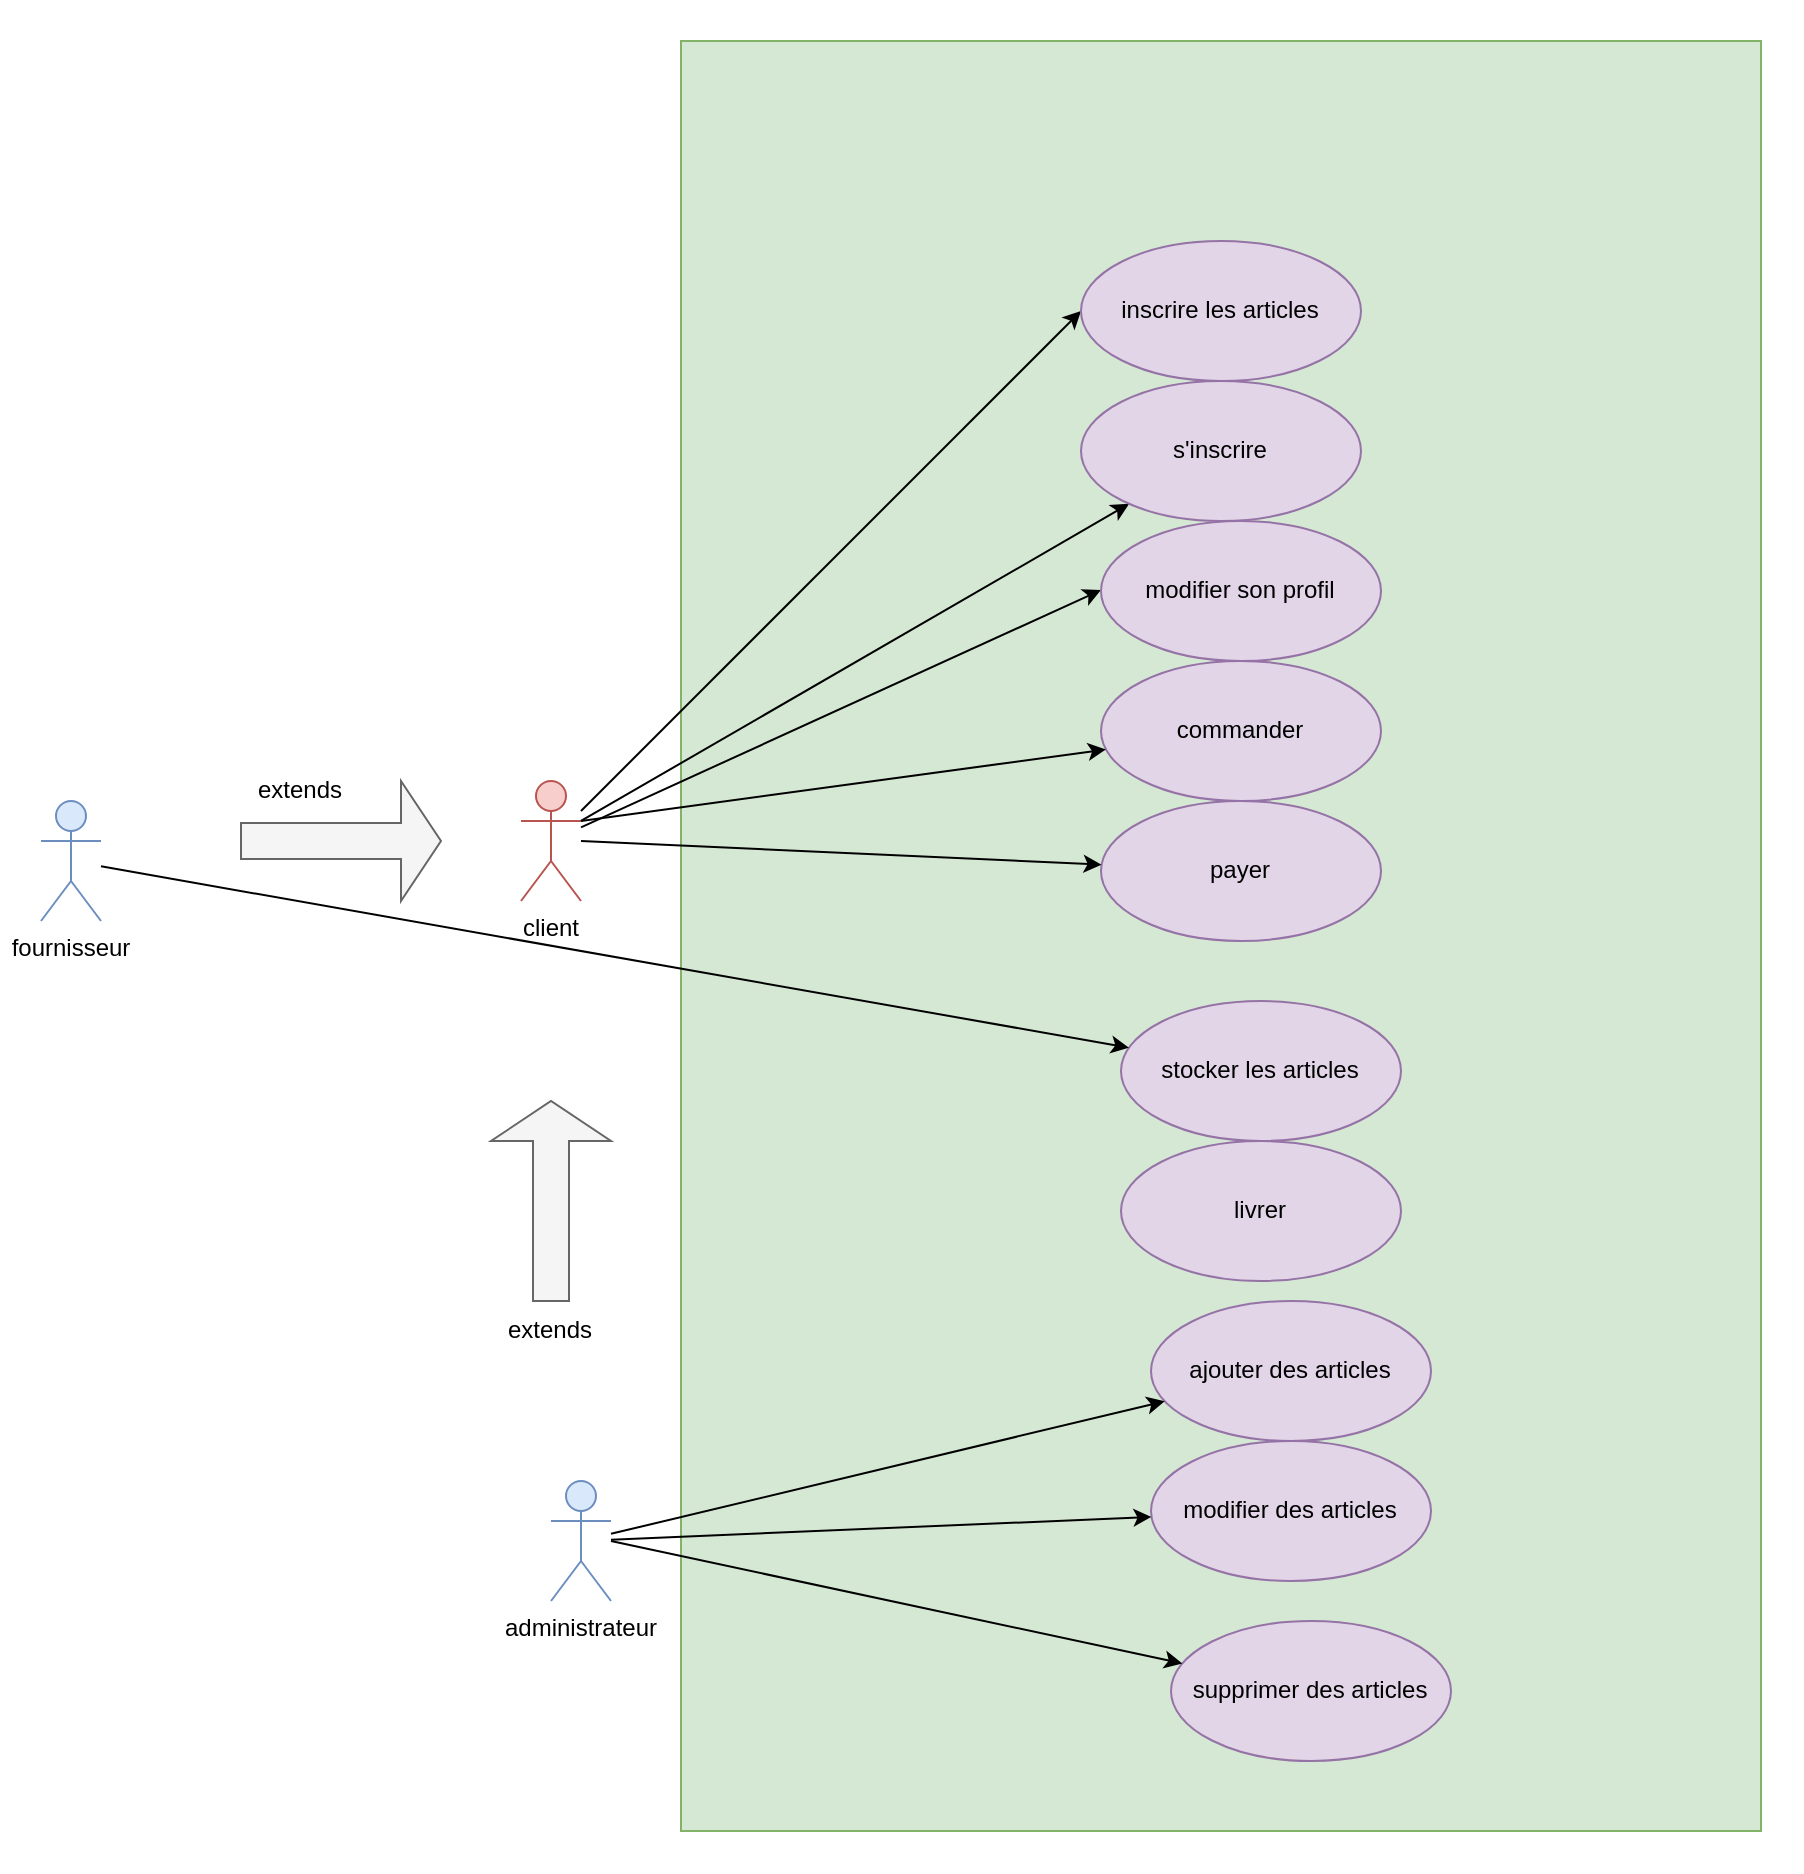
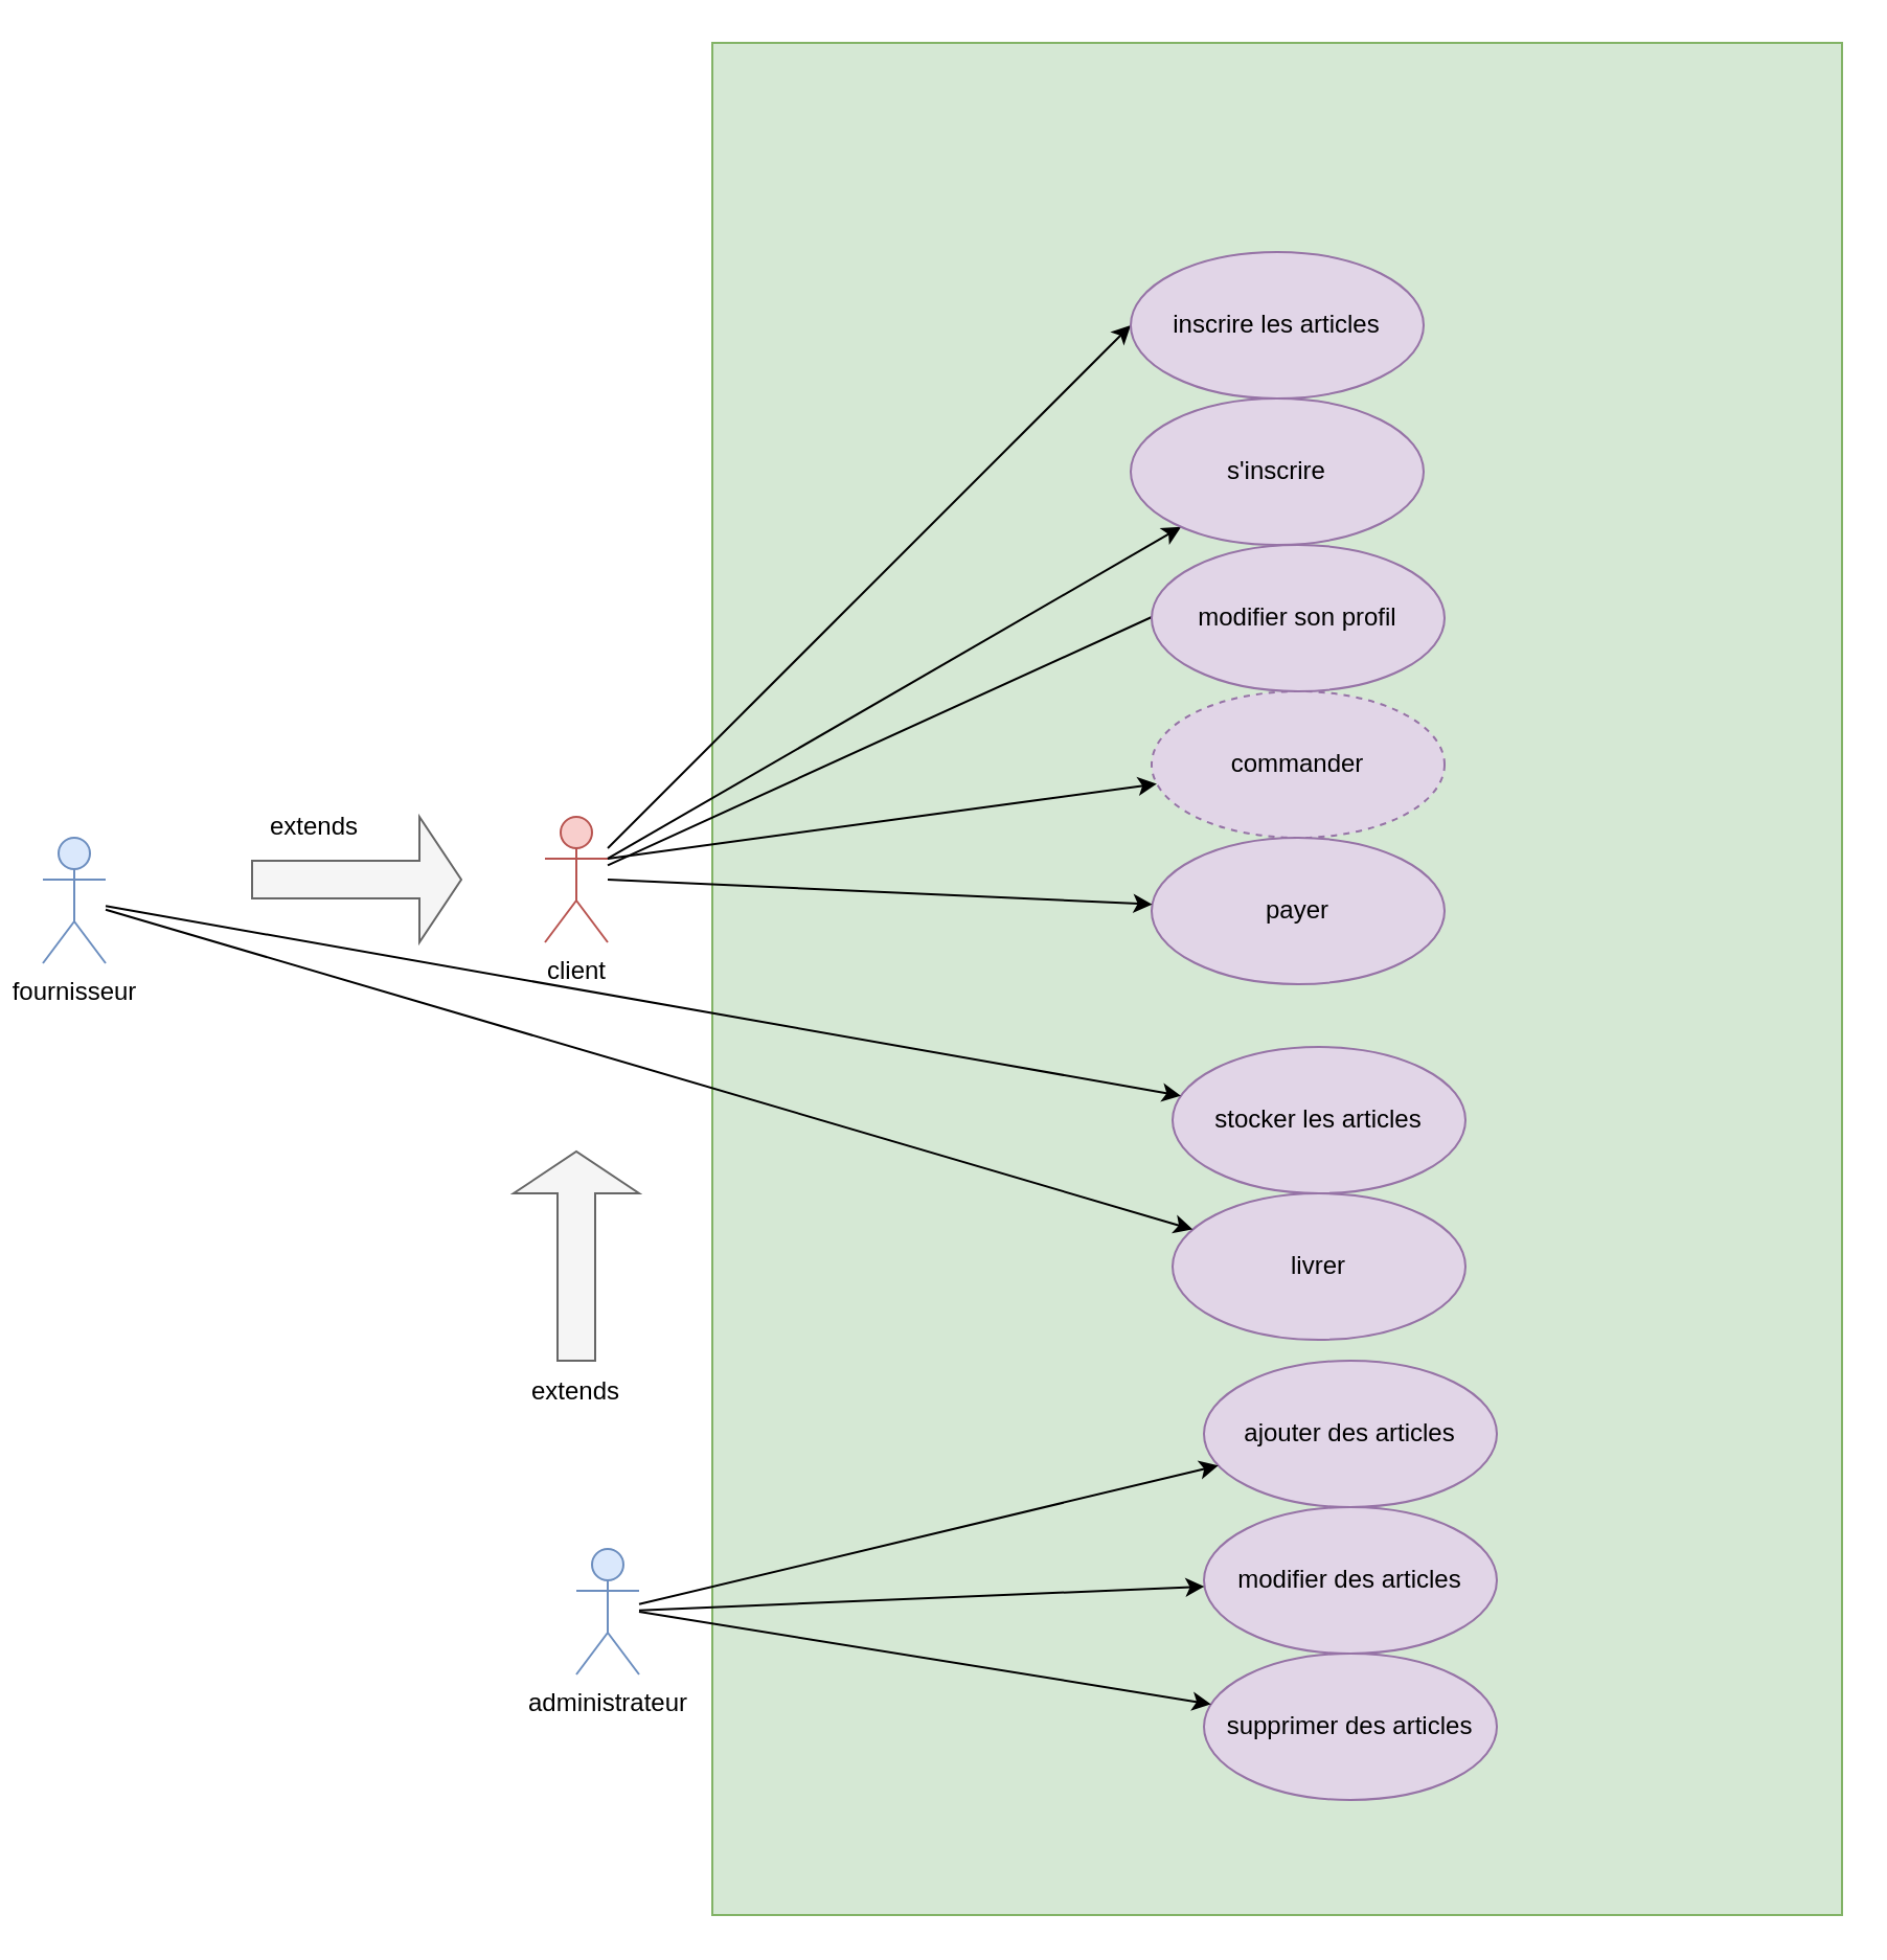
- <mxCell id="6" value="" style="endArrow=classic;html=1;rounded=0;entryX=0;entryY=0.493;entryDx=0;entryDy=0;entryPerimeter=0;" edge="1" parent="1" source="3" target="9"><mxGeometry width="50" height="50" relative="1" as="geometry"><mxPoint x="580" y="470" as="sourcePoint" /><mxPoint x="540.567" y="444.514" as="targetPoint" /></mxGeometry></mxCell>
+ <mxCell id="6" value="" style="endArrow=none;html=1;rounded=0;entryX=0;entryY=0.493;entryDx=0;entryDy=0;entryPerimeter=0;" edge="1" parent="1" source="3" target="9"><mxGeometry width="50" height="50" relative="1" as="geometry"><mxPoint x="580" y="470" as="sourcePoint" /><mxPoint x="540.567" y="444.514" as="targetPoint" /></mxGeometry></mxCell>
- <mxCell id="8" value="commander" style="ellipse;whiteSpace=wrap;html=1;fillColor=#e1d5e7;strokeColor=#9673a6;" vertex="1" parent="1"><mxGeometry x="550" y="330" width="140" height="70" as="geometry" /></mxCell>
+ <mxCell id="8" value="commander" style="ellipse;whiteSpace=wrap;html=1;fillColor=#e1d5e7;strokeColor=#9673a6;dashed=1;" vertex="1" parent="1"><mxGeometry x="550" y="330" width="140" height="70" as="geometry" /></mxCell>
+ <mxCell id="27" value="" style="endArrow=classic;html=1;rounded=0;" edge="1" parent="1" source="22" target="26"><mxGeometry width="50" height="50" relative="1" as="geometry"><mxPoint x="550" y="500" as="sourcePoint" /><mxPoint x="600" y="450" as="targetPoint" /></mxGeometry></mxCell>
- <mxCell id="17" value="supprimer des articles" style="ellipse;whiteSpace=wrap;html=1;fillColor=#e1d5e7;strokeColor=#9673a6;" vertex="1" parent="1"><mxGeometry x="585" y="810" width="140" height="70" as="geometry" /></mxCell>
+ <mxCell id="17" value="supprimer des articles" style="ellipse;whiteSpace=wrap;html=1;fillColor=#e1d5e7;strokeColor=#9673a6;" vertex="1" parent="1"><mxGeometry x="575" y="790" width="140" height="70" as="geometry" /></mxCell>
